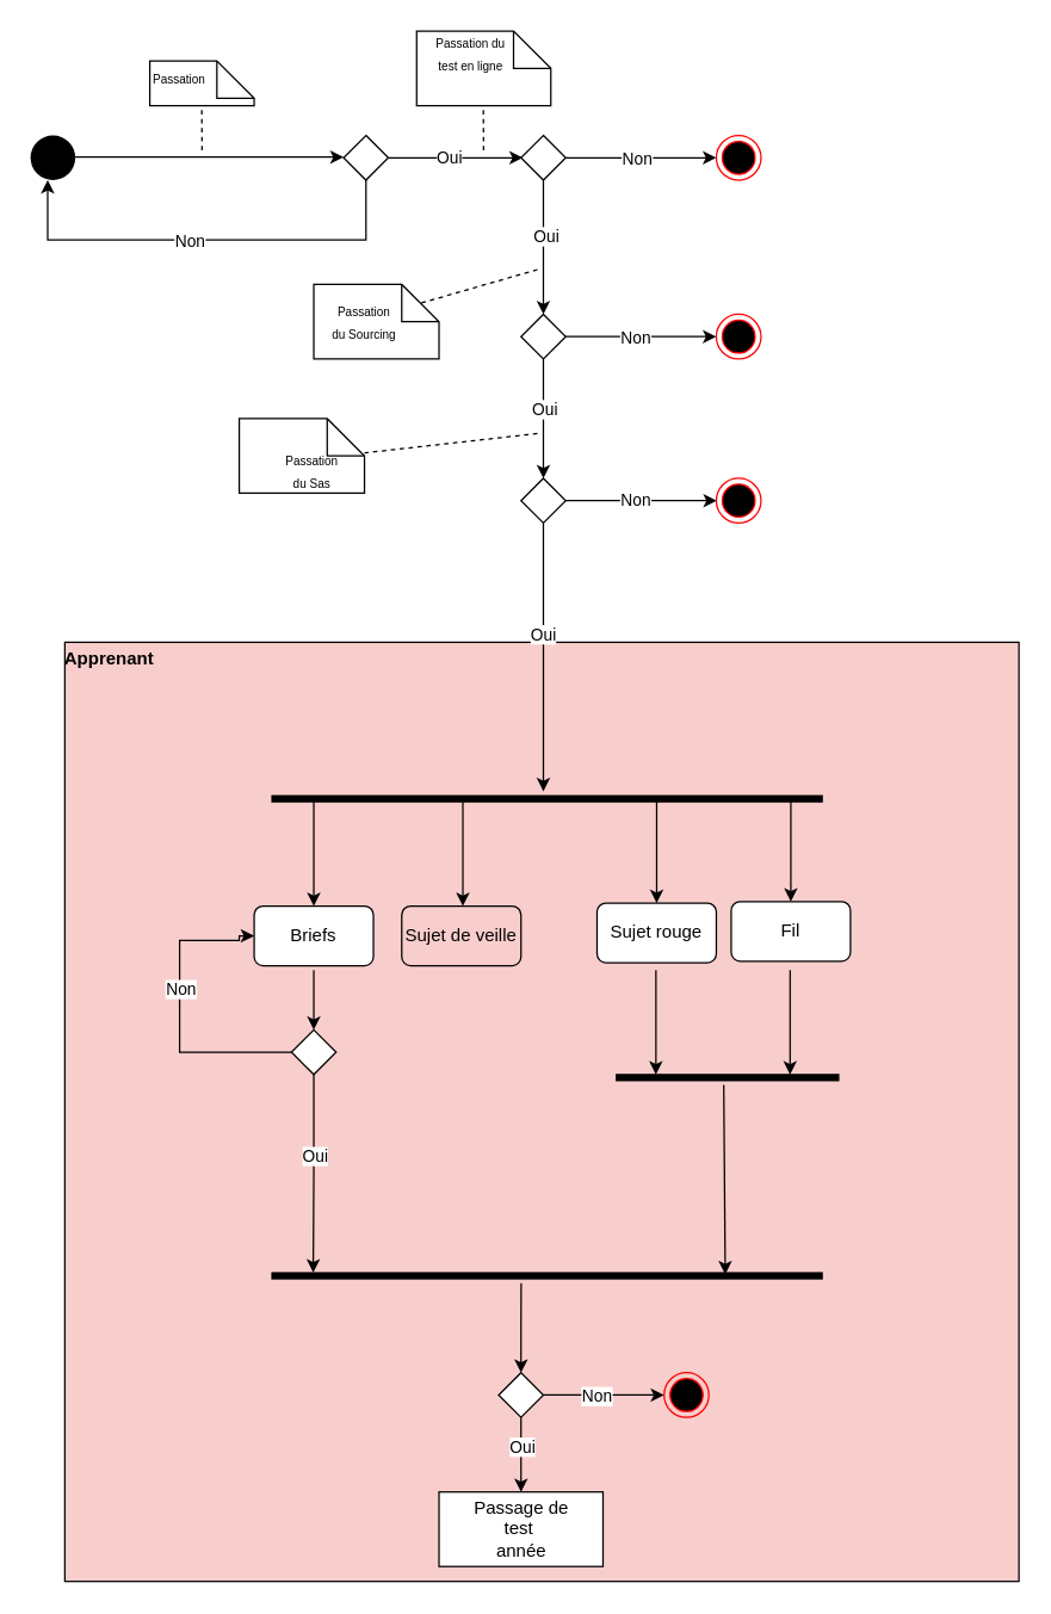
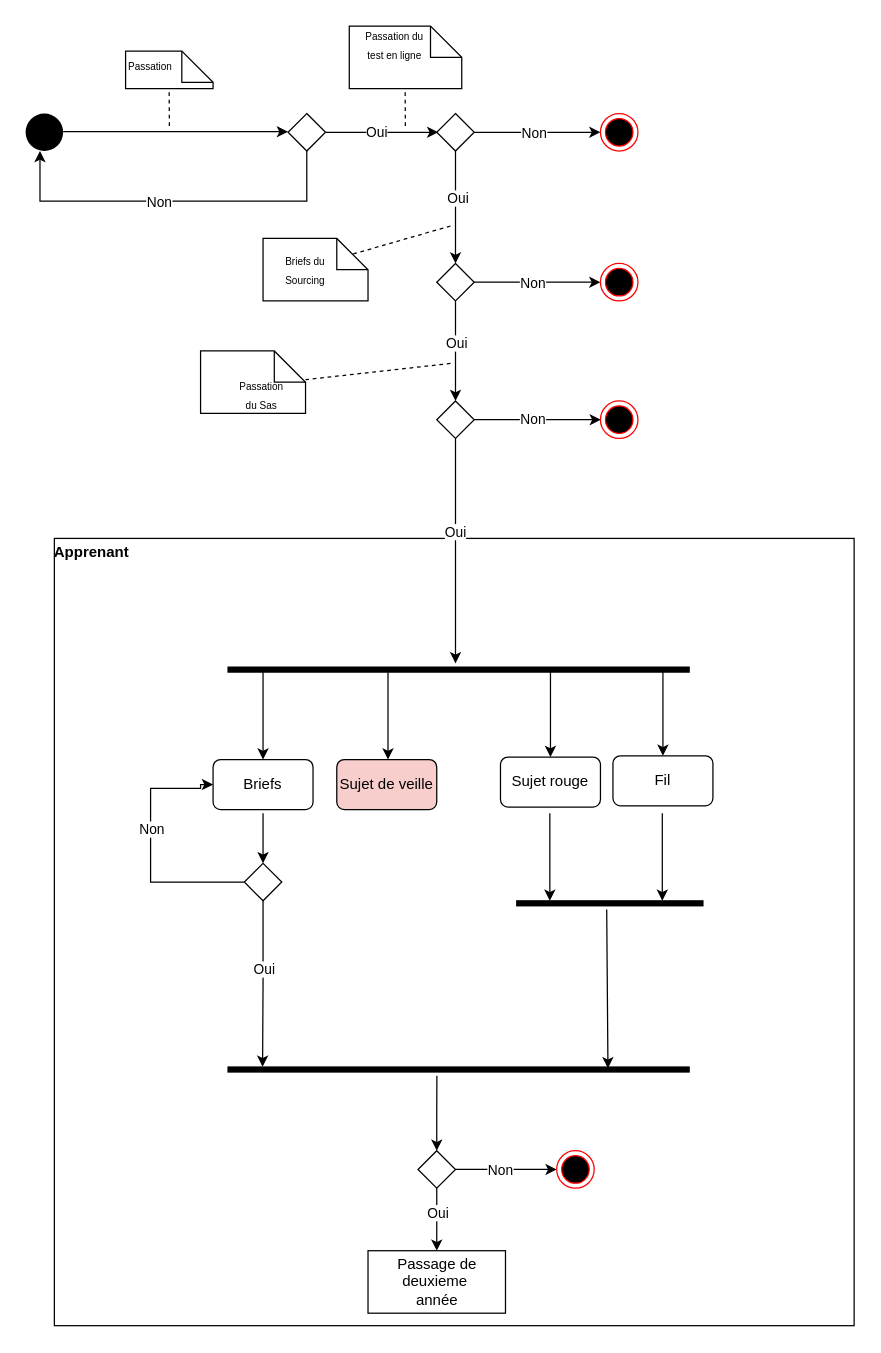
- <mxCell id="66" value="&lt;font style=&quot;font-size: 8px&quot;&gt;Passation du Sourcing&lt;/font&gt;" style="text;html=1;strokeColor=none;fillColor=none;align=center;verticalAlign=middle;whiteSpace=wrap;rounded=0;" parent="64" vertex="1"><mxGeometry x="10" y="12.5" width="48" height="25" as="geometry" /></mxCell>
+ <mxCell id="66" value="&lt;font style=&quot;font-size: 8px&quot;&gt;Briefs du Sourcing&lt;/font&gt;" style="text;html=1;strokeColor=none;fillColor=none;align=center;verticalAlign=middle;whiteSpace=wrap;rounded=0;" parent="64" vertex="1"><mxGeometry x="10" y="12.5" width="48" height="25" as="geometry" /></mxCell>
- <mxCell id="2" value="&lt;p style=&quot;margin: 0px ; margin-top: 4px ; text-align: center&quot;&gt;&lt;/p&gt;&lt;div style=&quot;height: 2px&quot;&gt;&lt;b&gt;Apprenant&lt;/b&gt;&lt;/div&gt;" style="verticalAlign=top;align=left;overflow=fill;fontSize=12;fontFamily=Helvetica;html=1;movable=0;resizable=0;rotatable=0;deletable=0;editable=0;connectable=0;fillColor=#f8cecc;" parent="1" vertex="1"><mxGeometry x="43" y="430" width="640" height="630" as="geometry" /></mxCell>
+ <mxCell id="2" value="&lt;p style=&quot;margin: 0px ; margin-top: 4px ; text-align: center&quot;&gt;&lt;/p&gt;&lt;div style=&quot;height: 2px&quot;&gt;&lt;b&gt;Apprenant&lt;/b&gt;&lt;/div&gt;" style="verticalAlign=top;align=left;overflow=fill;fontSize=12;fontFamily=Helvetica;html=1;movable=0;resizable=0;rotatable=0;deletable=0;editable=0;connectable=0;" parent="1" vertex="1"><mxGeometry x="43" y="430" width="640" height="630" as="geometry" /></mxCell>
- <mxCell id="48" value="Passage de &lt;br&gt;test&amp;nbsp;&lt;br&gt;année" style="html=1;" parent="1" vertex="1"><mxGeometry x="294" y="1000" width="110" height="50" as="geometry" /></mxCell>
+ <mxCell id="48" value="Passage de &lt;br&gt;deuxieme&amp;nbsp;&lt;br&gt;année" style="html=1;" parent="1" vertex="1"><mxGeometry x="294" y="1000" width="110" height="50" as="geometry" /></mxCell>
